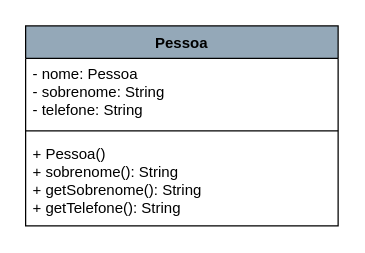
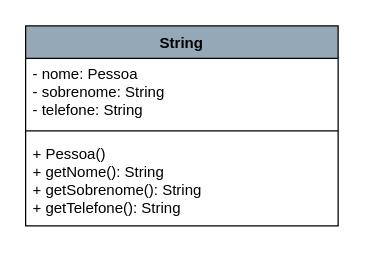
- <mxCell id="2" value="Pessoa" style="swimlane;fontStyle=1;align=center;verticalAlign=top;childLayout=stackLayout;horizontal=1;startSize=26;horizontalStack=0;resizeParent=1;resizeParentMax=0;resizeLast=0;collapsible=1;marginBottom=0;whiteSpace=wrap;html=1;fillColor=#94A8B8;" vertex="1" parent="1"><mxGeometry x="20" y="20" width="250" height="160" as="geometry" /></mxCell>
+ <mxCell id="2" value="String" style="swimlane;fontStyle=1;align=center;verticalAlign=top;childLayout=stackLayout;horizontal=1;startSize=26;horizontalStack=0;resizeParent=1;resizeParentMax=0;resizeLast=0;collapsible=1;marginBottom=0;whiteSpace=wrap;html=1;fillColor=#94A8B8;" vertex="1" parent="1"><mxGeometry x="20" y="20" width="250" height="160" as="geometry" /></mxCell>
- <mxCell id="5" value="+ Pessoa()&amp;nbsp;&lt;div&gt;+ sobrenome(): String&amp;nbsp;&lt;/div&gt;&lt;div&gt;+ getSobrenome(): String&amp;nbsp;&lt;/div&gt;&lt;div&gt;&lt;span style=&quot;background-color: initial;&quot;&gt;+ getTelefone(): String&lt;/span&gt;&lt;/div&gt;" style="text;strokeColor=none;fillColor=none;align=left;verticalAlign=middle;spacingLeft=4;spacingRight=4;overflow=hidden;rotatable=0;points=[[0,0.5],[1,0.5]];portConstraint=eastwest;whiteSpace=wrap;html=1;" vertex="1" parent="2"><mxGeometry y="88" width="250" height="72" as="geometry" /></mxCell>
+ <mxCell id="5" value="+ Pessoa()&amp;nbsp;&lt;div&gt;+ getNome(): String&amp;nbsp;&lt;/div&gt;&lt;div&gt;+ getSobrenome(): String&amp;nbsp;&lt;/div&gt;&lt;div&gt;&lt;span style=&quot;background-color: initial;&quot;&gt;+ getTelefone(): String&lt;/span&gt;&lt;/div&gt;" style="text;strokeColor=none;fillColor=none;align=left;verticalAlign=middle;spacingLeft=4;spacingRight=4;overflow=hidden;rotatable=0;points=[[0,0.5],[1,0.5]];portConstraint=eastwest;whiteSpace=wrap;html=1;" vertex="1" parent="2"><mxGeometry y="88" width="250" height="72" as="geometry" /></mxCell>
